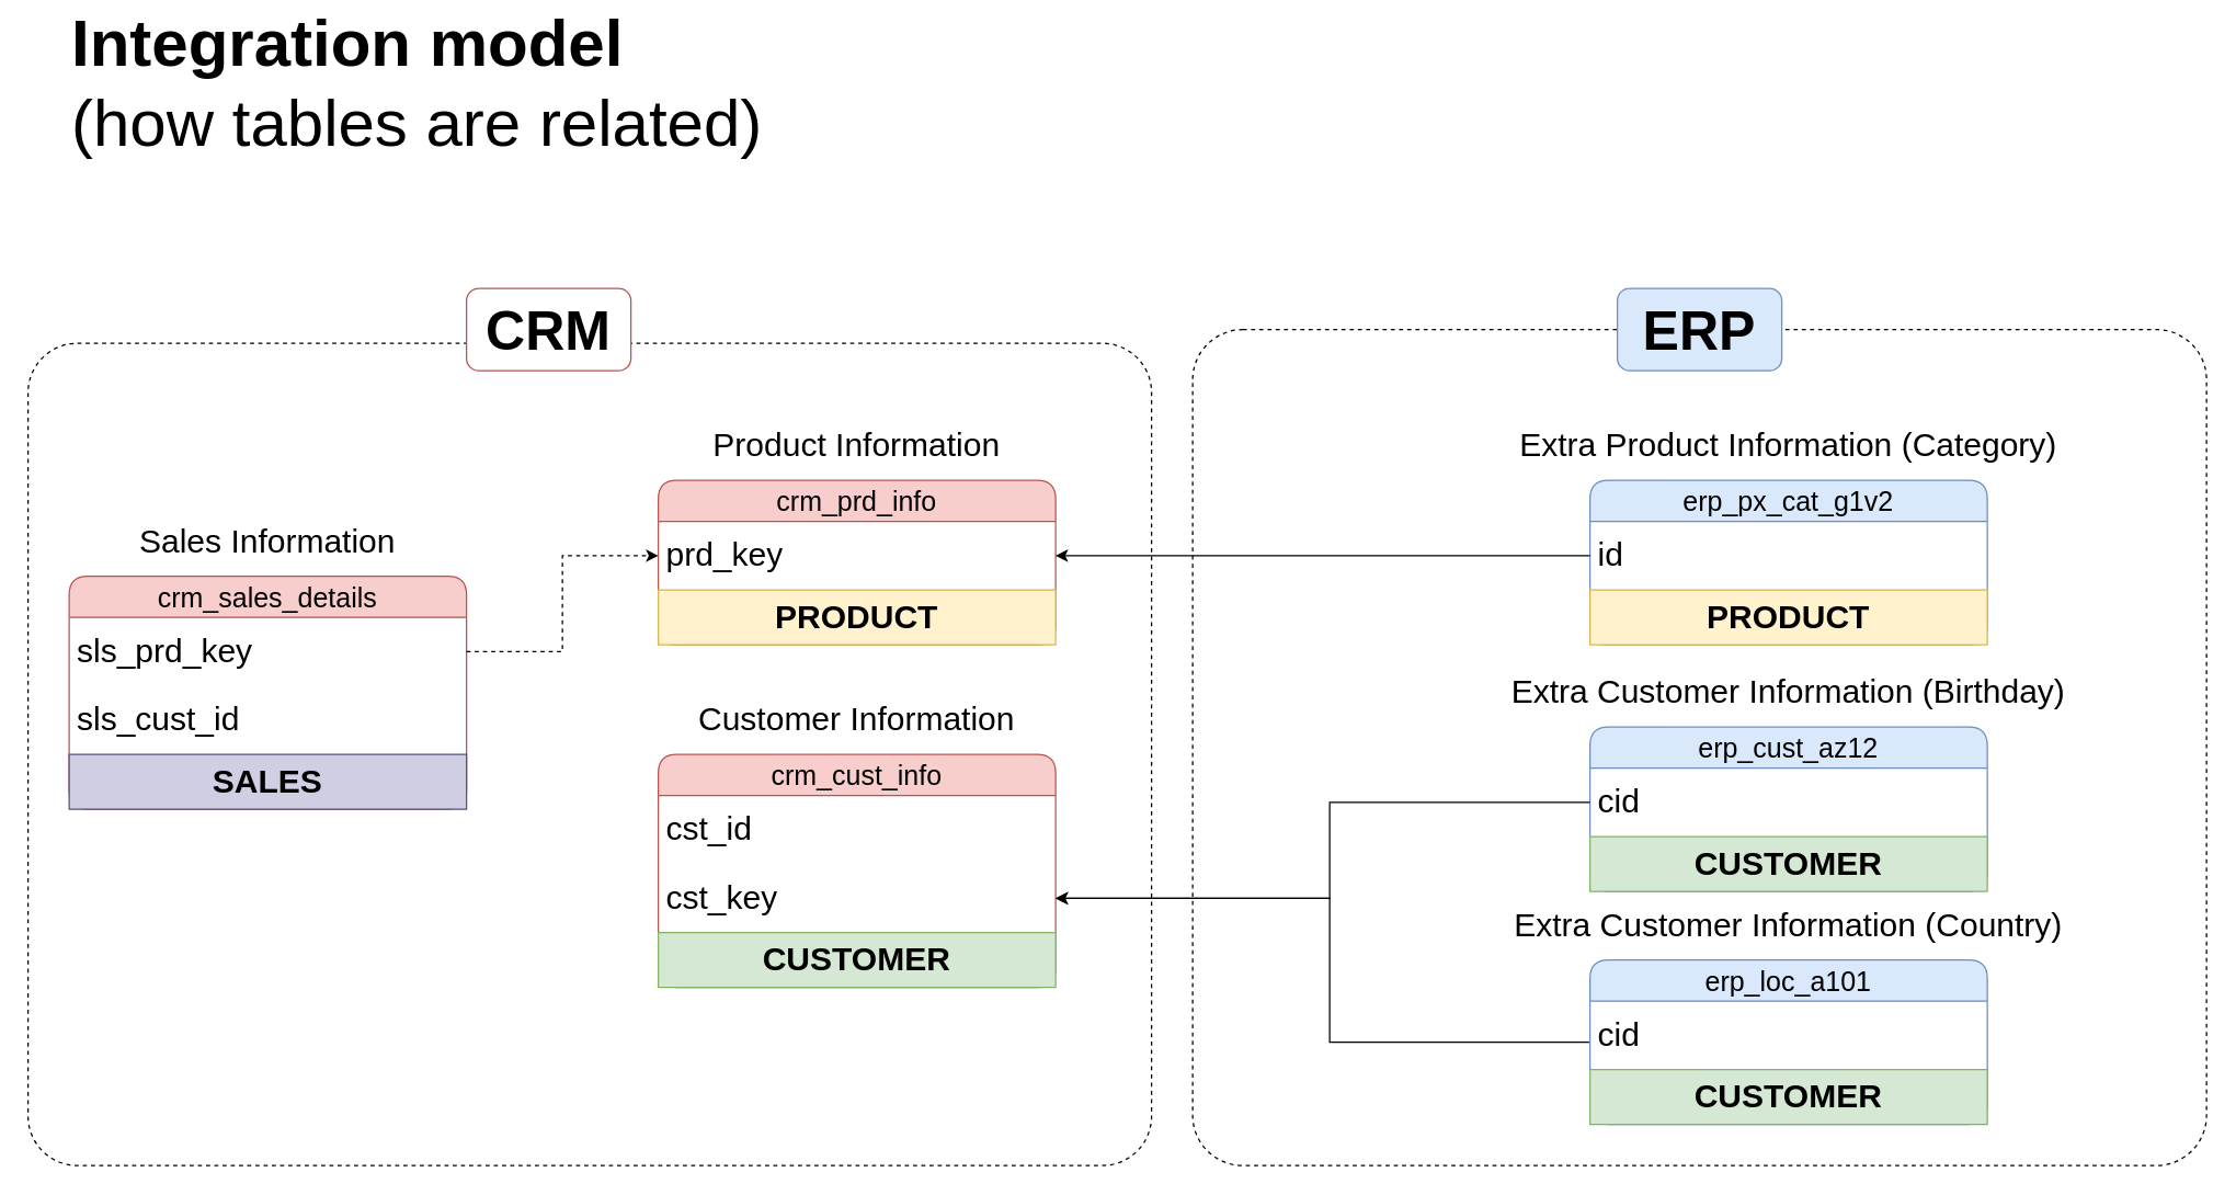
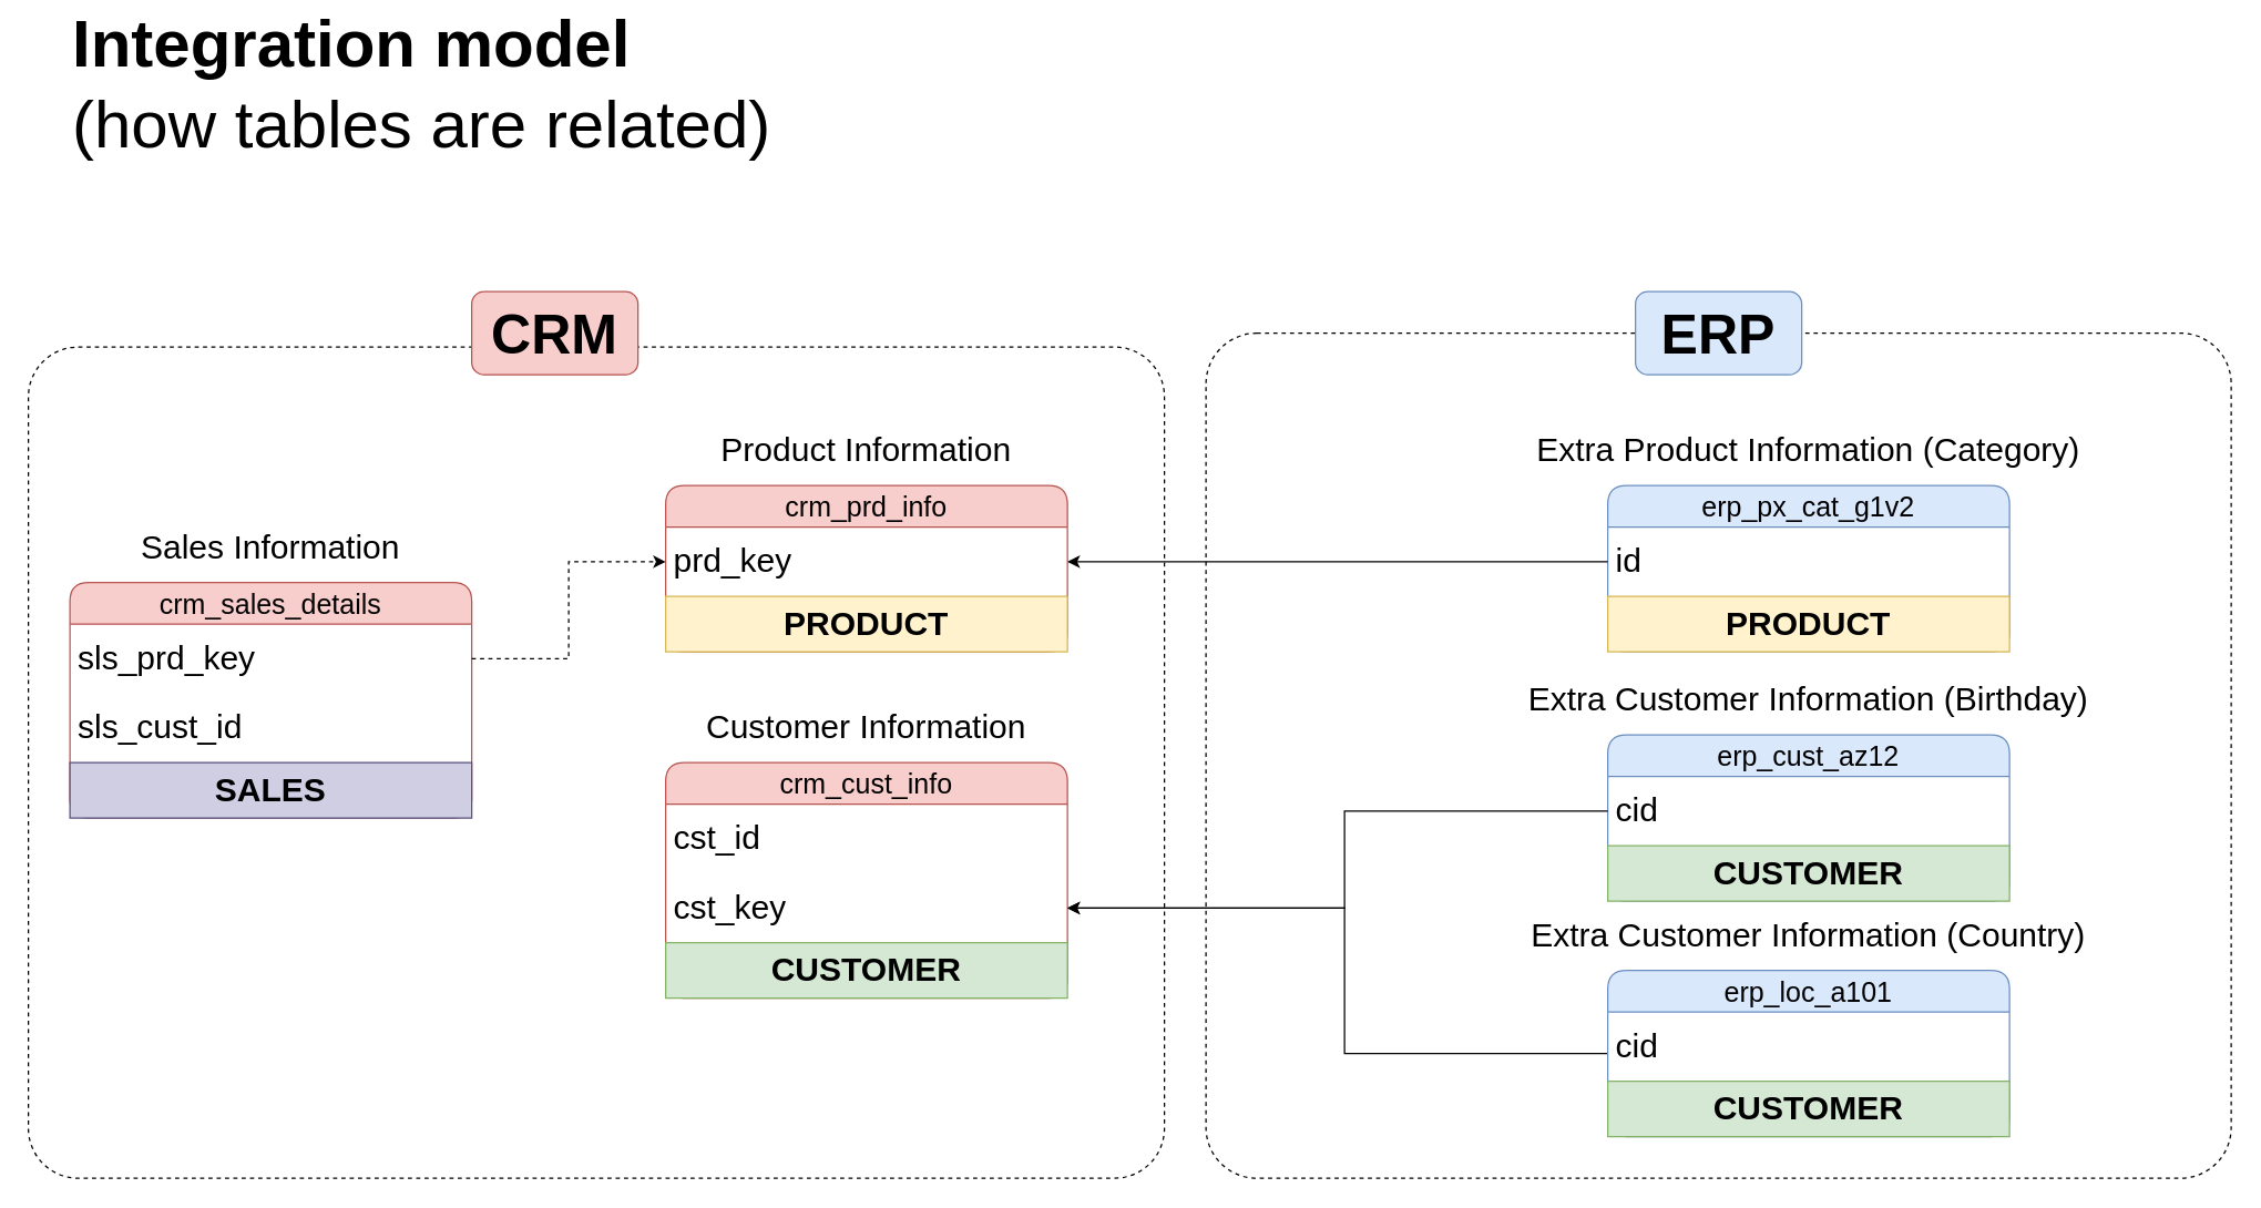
- <mxCell id="35" value="CRM" style="rounded=1;whiteSpace=wrap;html=1;fillColor=#ffffff;strokeColor=#b85450;fontSize=40;fontStyle=1;" parent="1" vertex="1"><mxGeometry x="340" y="210" width="120" height="60" as="geometry" /></mxCell>
+ <mxCell id="35" value="CRM" style="rounded=1;whiteSpace=wrap;html=1;fillColor=#f8cecc;strokeColor=#b85450;fontSize=40;fontStyle=1" parent="1" vertex="1"><mxGeometry x="340" y="210" width="120" height="60" as="geometry" /></mxCell>
